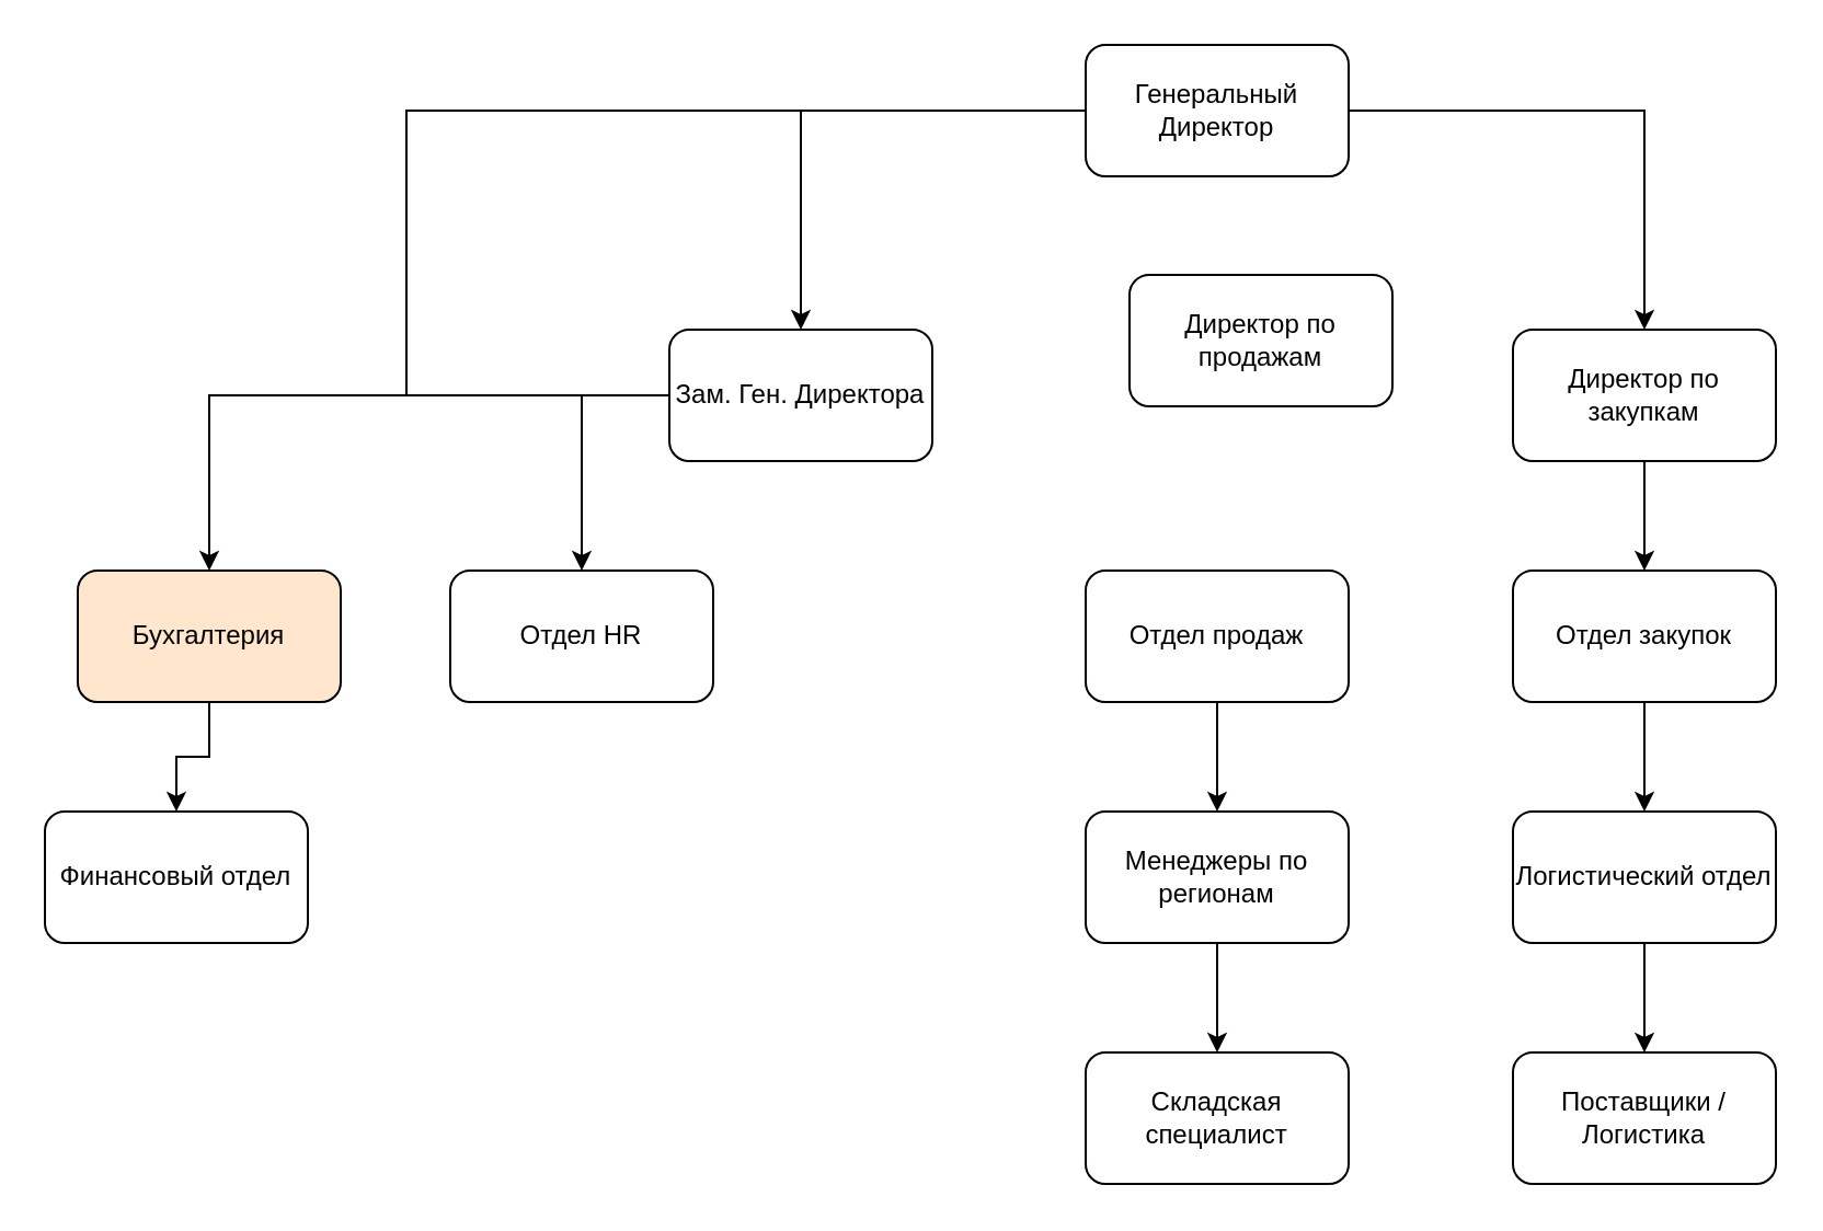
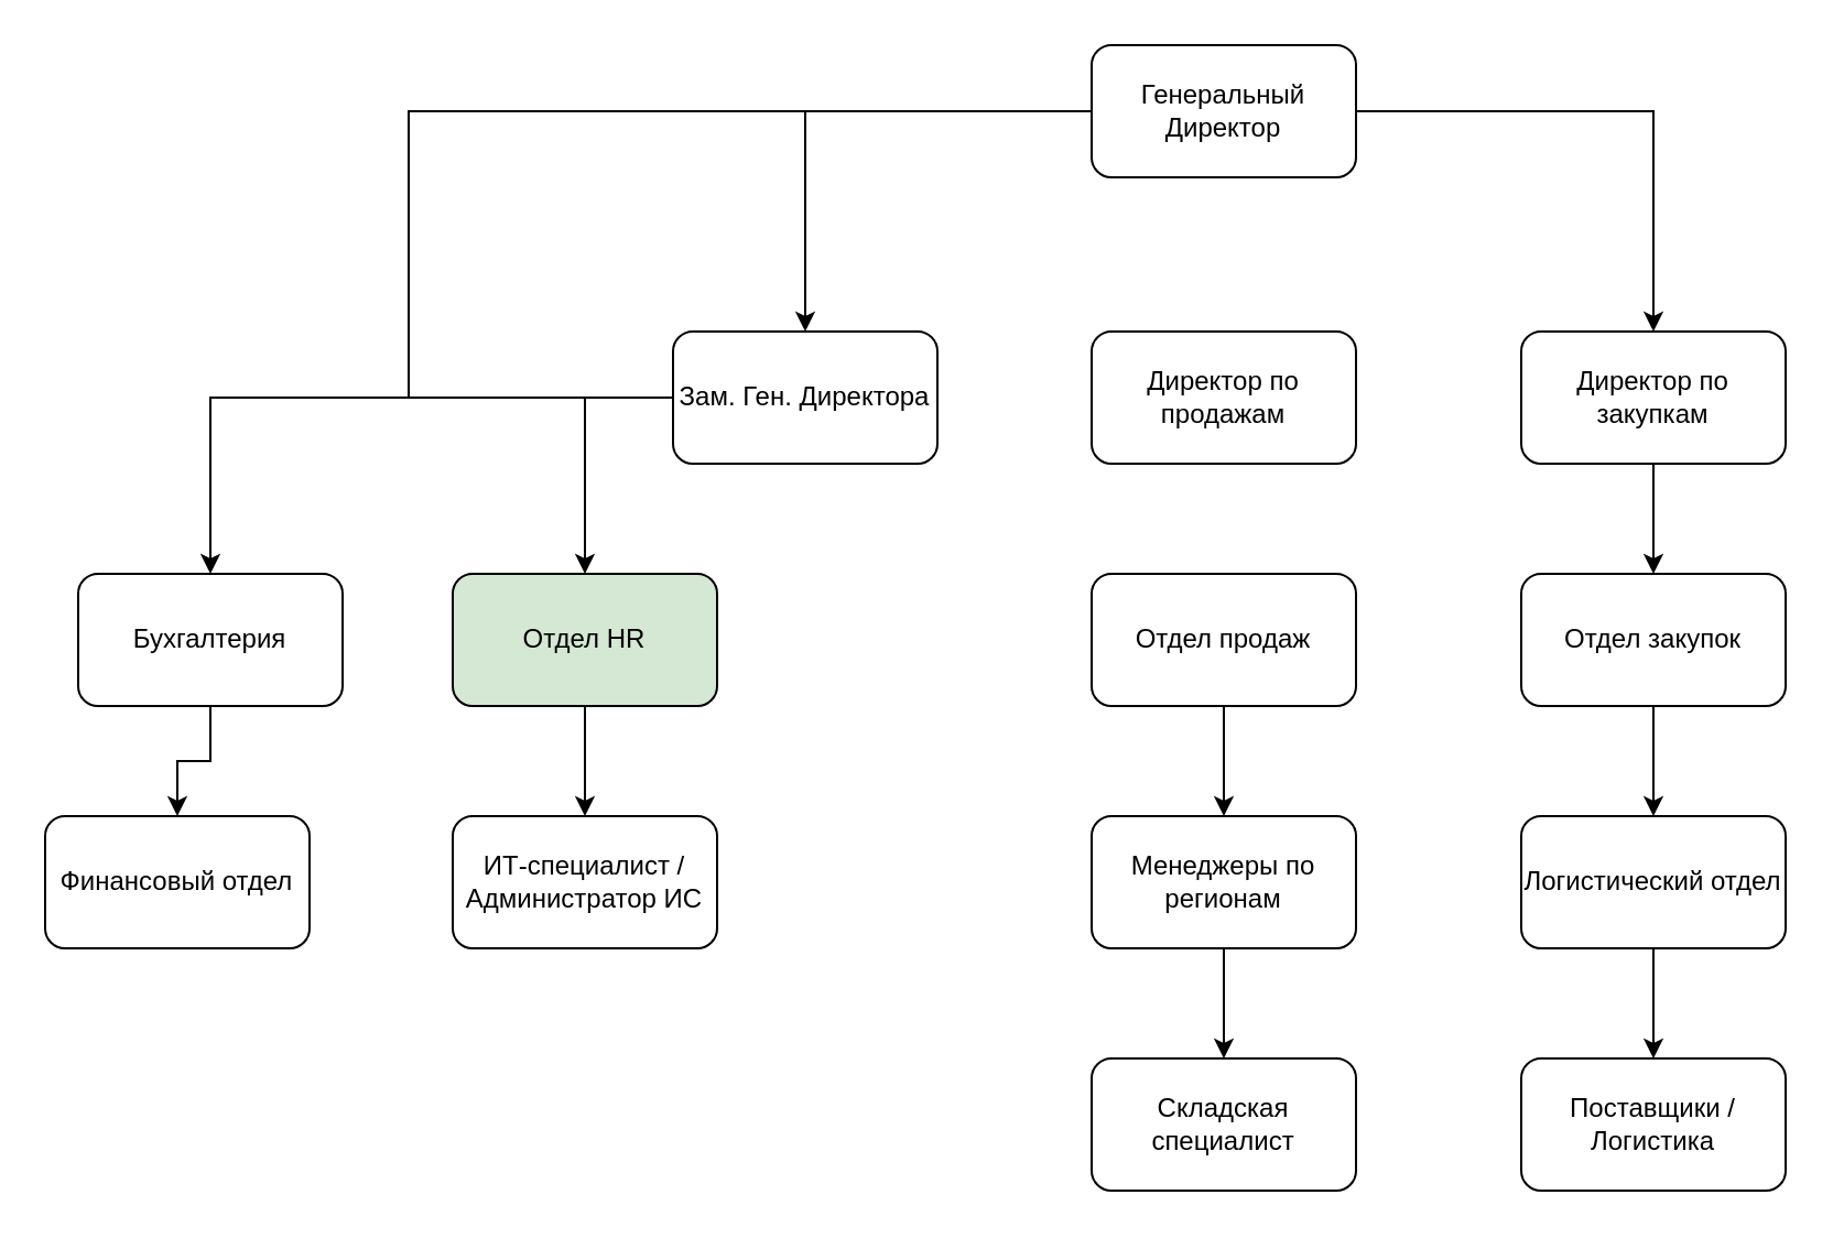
- <mxCell id="8" value="Директор по продажам" style="rounded=1;whiteSpace=wrap;html=1;" parent="1" vertex="1"><mxGeometry x="515" y="125" width="120" height="60" as="geometry" /></mxCell>
+ <mxCell id="8" value="Директор по продажам" style="rounded=1;whiteSpace=wrap;html=1;" parent="1" vertex="1"><mxGeometry x="495" y="150" width="120" height="60" as="geometry" /></mxCell>
- <mxCell id="24" value="Бухгалтерия" style="rounded=1;whiteSpace=wrap;html=1;fillColor=#ffe6cc;" parent="1" vertex="1"><mxGeometry x="35" y="260" width="120" height="60" as="geometry" /></mxCell>
+ <mxCell id="24" value="Бухгалтерия" style="rounded=1;whiteSpace=wrap;html=1;" parent="1" vertex="1"><mxGeometry x="35" y="260" width="120" height="60" as="geometry" /></mxCell>
- <mxCell id="22" value="Отдел HR" style="rounded=1;whiteSpace=wrap;html=1;" parent="1" vertex="1"><mxGeometry x="205" y="260" width="120" height="60" as="geometry" /></mxCell>
+ <mxCell id="22" value="Отдел HR" style="rounded=1;whiteSpace=wrap;html=1;fillColor=#d5e8d4;" parent="1" vertex="1"><mxGeometry x="205" y="260" width="120" height="60" as="geometry" /></mxCell>
+ <mxCell id="21" style="edgeStyle=orthogonalEdgeStyle;rounded=0;orthogonalLoop=1;jettySize=auto;html=1;" parent="1" source="22" target="26" edge="1"><mxGeometry relative="1" as="geometry" /></mxCell>
+ <mxCell id="26" value="ИТ-специалист / Администратор ИС" style="rounded=1;whiteSpace=wrap;html=1;" parent="1" vertex="1"><mxGeometry x="205" y="370" width="120" height="60" as="geometry" /></mxCell>
